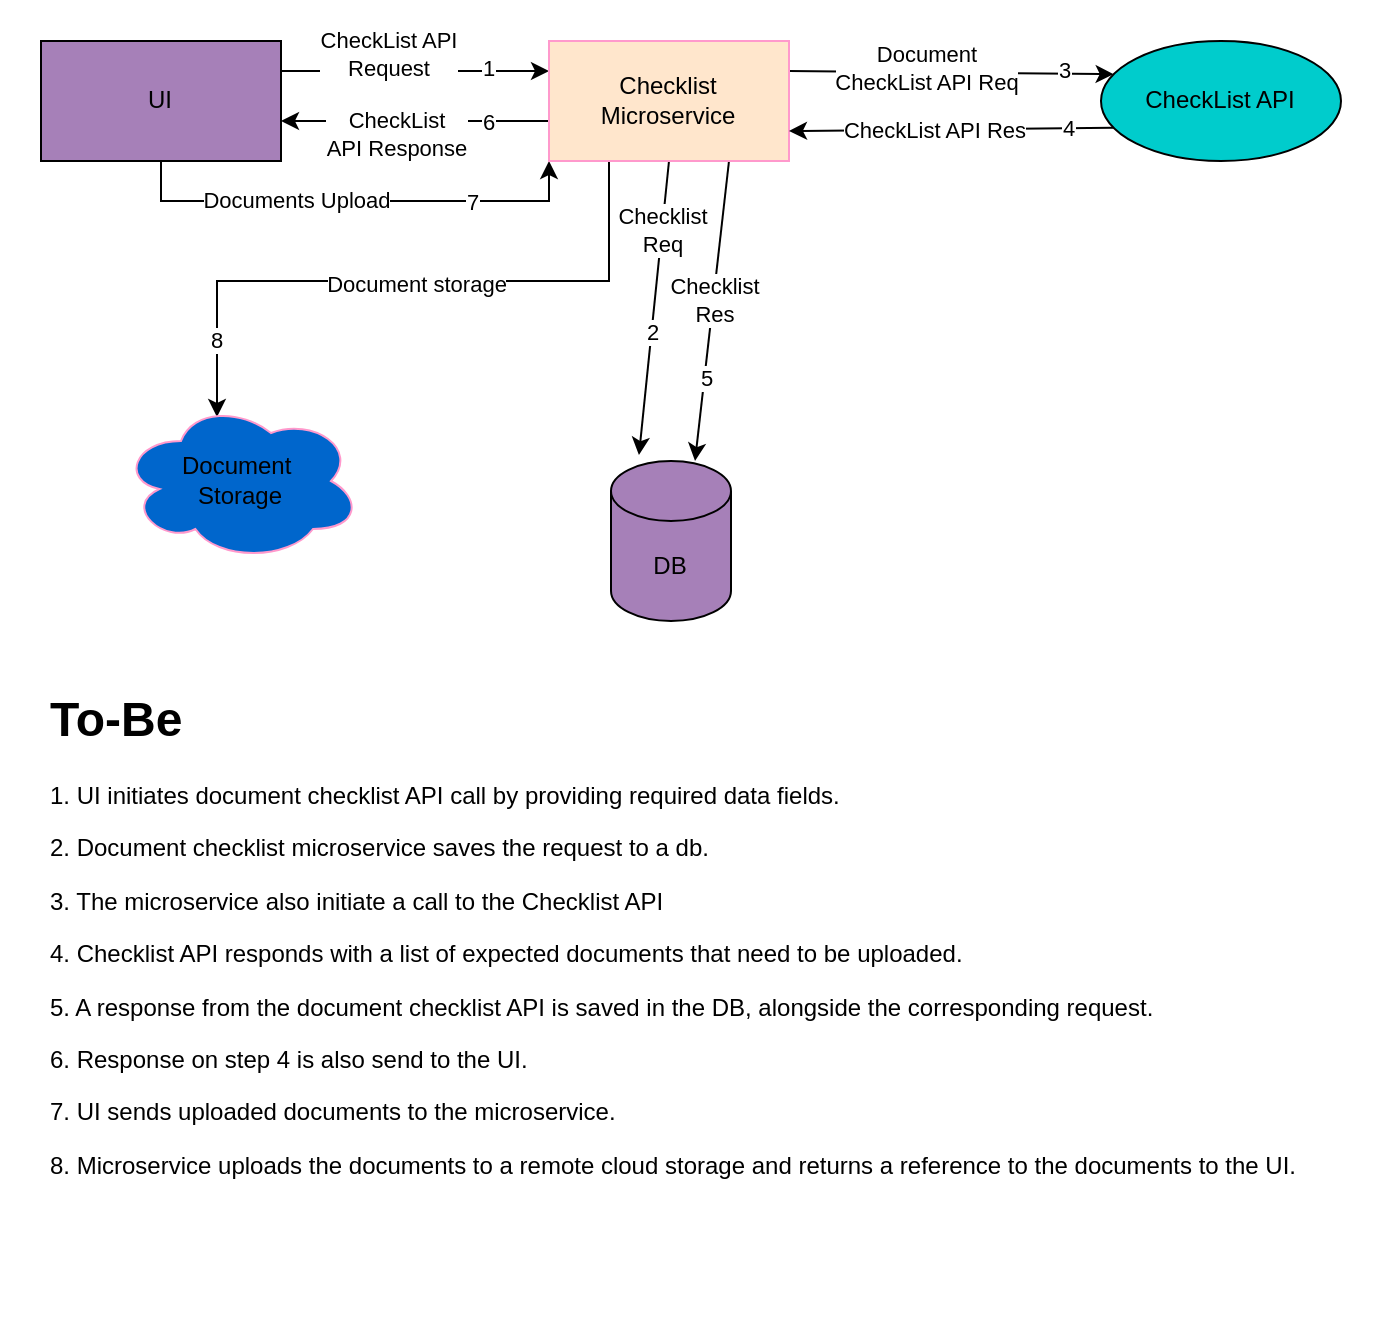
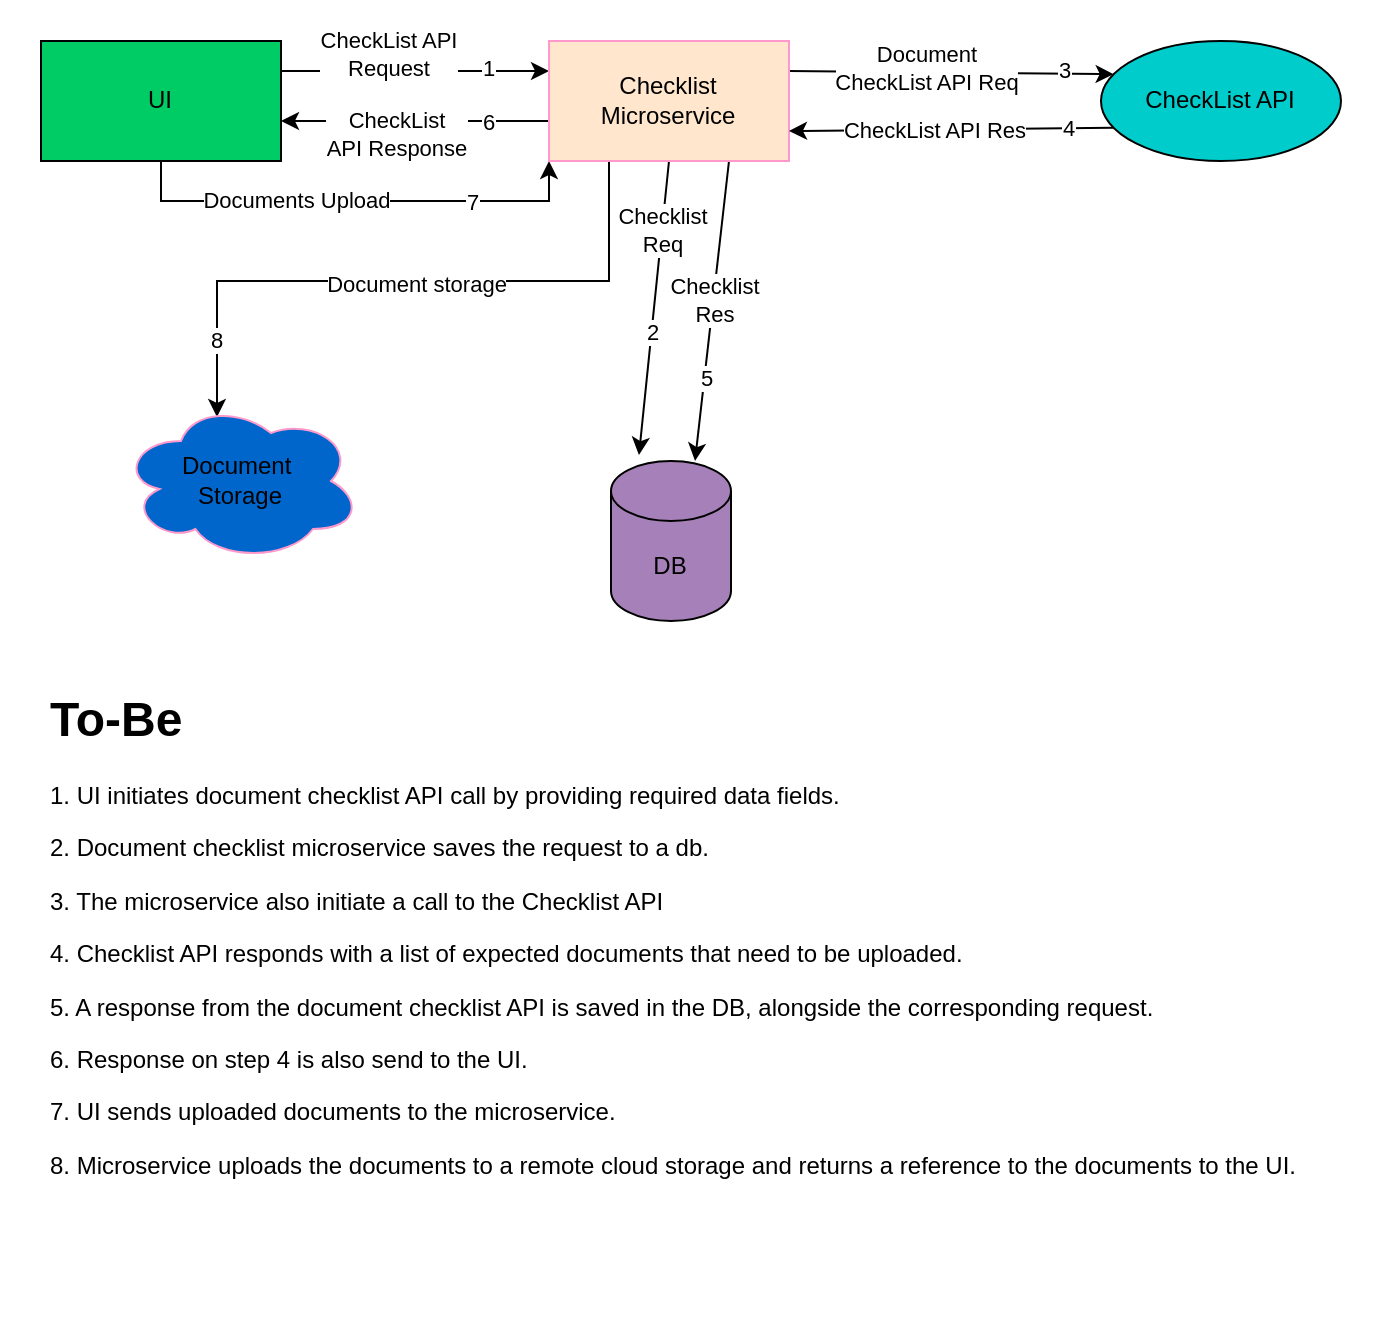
- <mxCell id="8" value="UI" style="rounded=0;whiteSpace=wrap;html=1;fillColor=#a680b8;" parent="1" vertex="1"><mxGeometry x="20" y="20" width="120" height="60" as="geometry" /></mxCell>
+ <mxCell id="8" value="UI" style="rounded=0;whiteSpace=wrap;html=1;fillColor=#00CC66;" parent="1" vertex="1"><mxGeometry x="20" y="20" width="120" height="60" as="geometry" /></mxCell>
